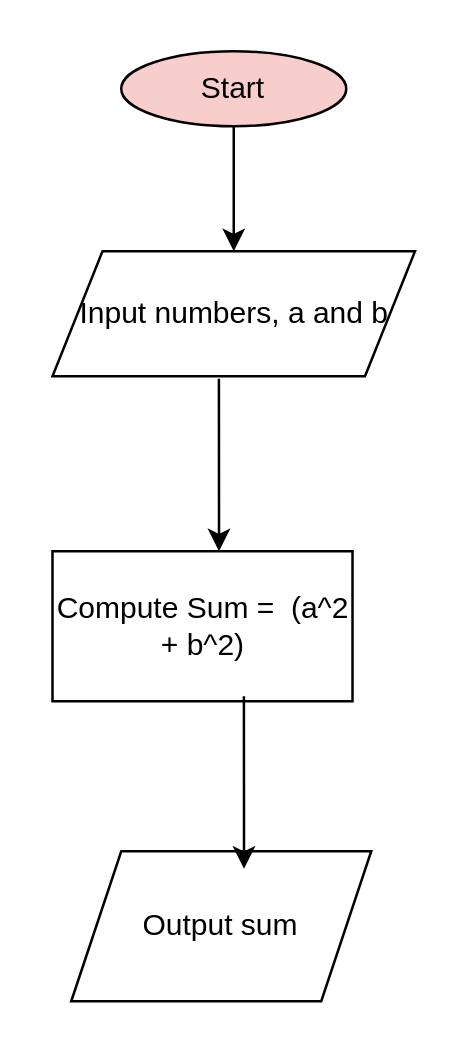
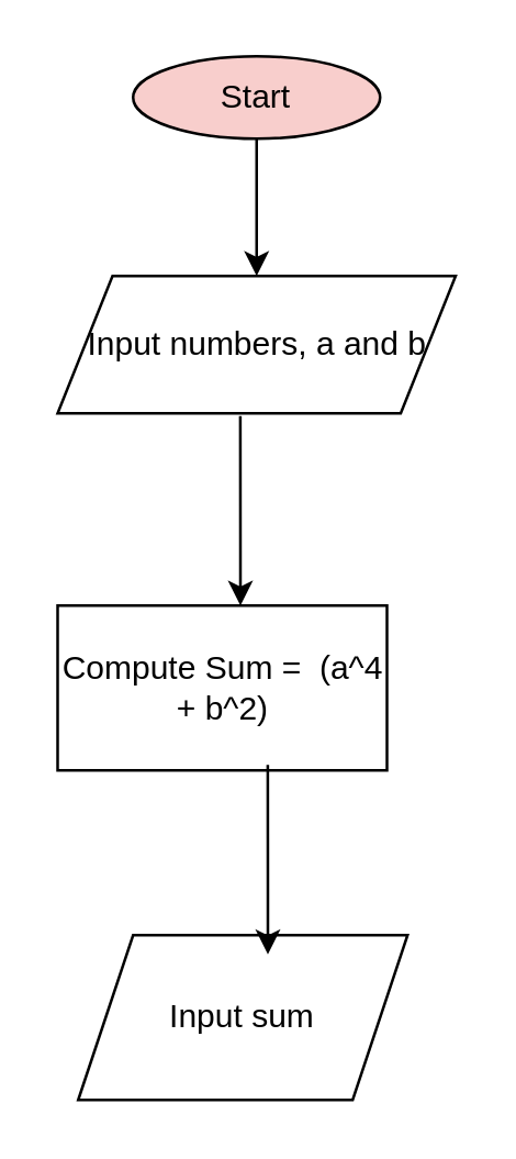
- <mxCell id="5" value="Compute Sum =&amp;nbsp; (a^2 + b^2)" style="rounded=0;whiteSpace=wrap;html=1;" vertex="1" parent="1"><mxGeometry x="20.5" y="220" width="120" height="60" as="geometry" /></mxCell>
+ <mxCell id="5" value="Compute Sum =&amp;nbsp; (a^4 + b^2)" style="rounded=0;whiteSpace=wrap;html=1;" vertex="1" parent="1"><mxGeometry x="20.5" y="220" width="120" height="60" as="geometry" /></mxCell>
- <mxCell id="6" value="Output sum" style="shape=parallelogram;perimeter=parallelogramPerimeter;whiteSpace=wrap;html=1;fixedSize=1;" vertex="1" parent="1"><mxGeometry x="28" y="340" width="120" height="60" as="geometry" /></mxCell>
+ <mxCell id="6" value="Input sum" style="shape=parallelogram;perimeter=parallelogramPerimeter;whiteSpace=wrap;html=1;fixedSize=1;" vertex="1" parent="1"><mxGeometry x="28" y="340" width="120" height="60" as="geometry" /></mxCell>
